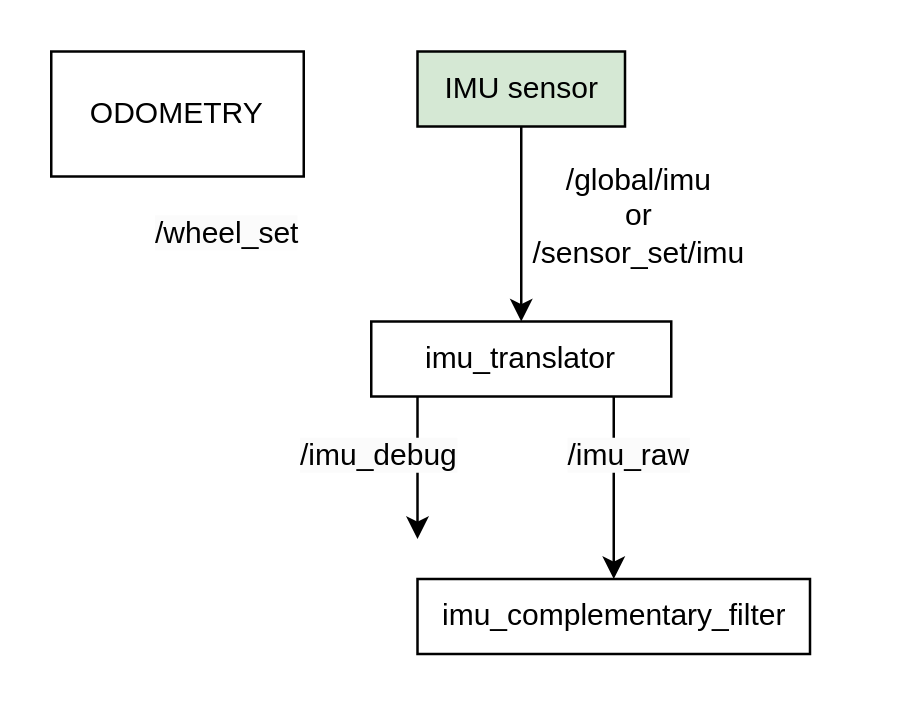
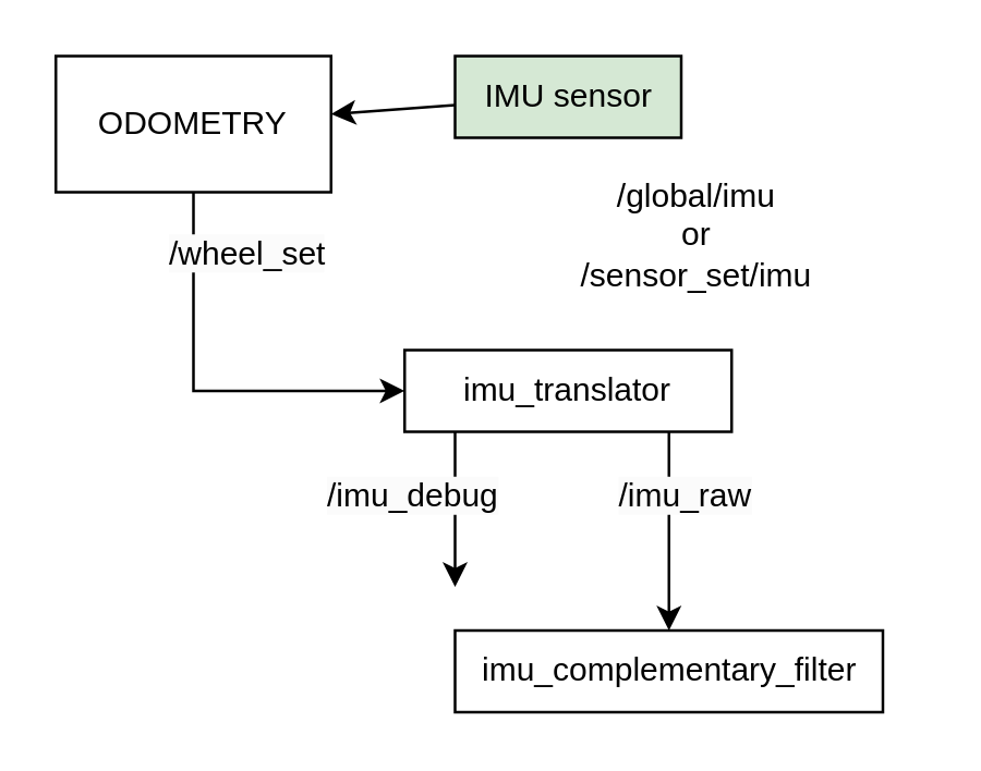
- <mxCell id="5" value="" style="endArrow=classic;html=1;rounded=0;entryX=0.5;entryY=0;entryDx=0;entryDy=0;" edge="1" parent="1" source="6" target="4"><mxGeometry width="50" height="50" relative="1" as="geometry"><mxPoint x="208" y="45" as="sourcePoint" /><mxPoint x="207.5" y="145" as="targetPoint" /></mxGeometry></mxCell>
+ <mxCell id="5" value="" style="endArrow=classic;html=1;rounded=0;" edge="1" parent="1" source="6" target="3"><mxGeometry width="50" height="50" relative="1" as="geometry"><mxPoint x="208" y="45" as="sourcePoint" /><mxPoint x="207.5" y="145" as="targetPoint" /></mxGeometry></mxCell>
+ <mxCell id="2" style="edgeStyle=orthogonalEdgeStyle;rounded=0;orthogonalLoop=1;jettySize=auto;html=1;exitX=0.5;exitY=1;exitDx=0;exitDy=0;entryX=0;entryY=0.5;entryDx=0;entryDy=0;" edge="1" parent="1" source="3" target="4"><mxGeometry relative="1" as="geometry" /></mxCell>
